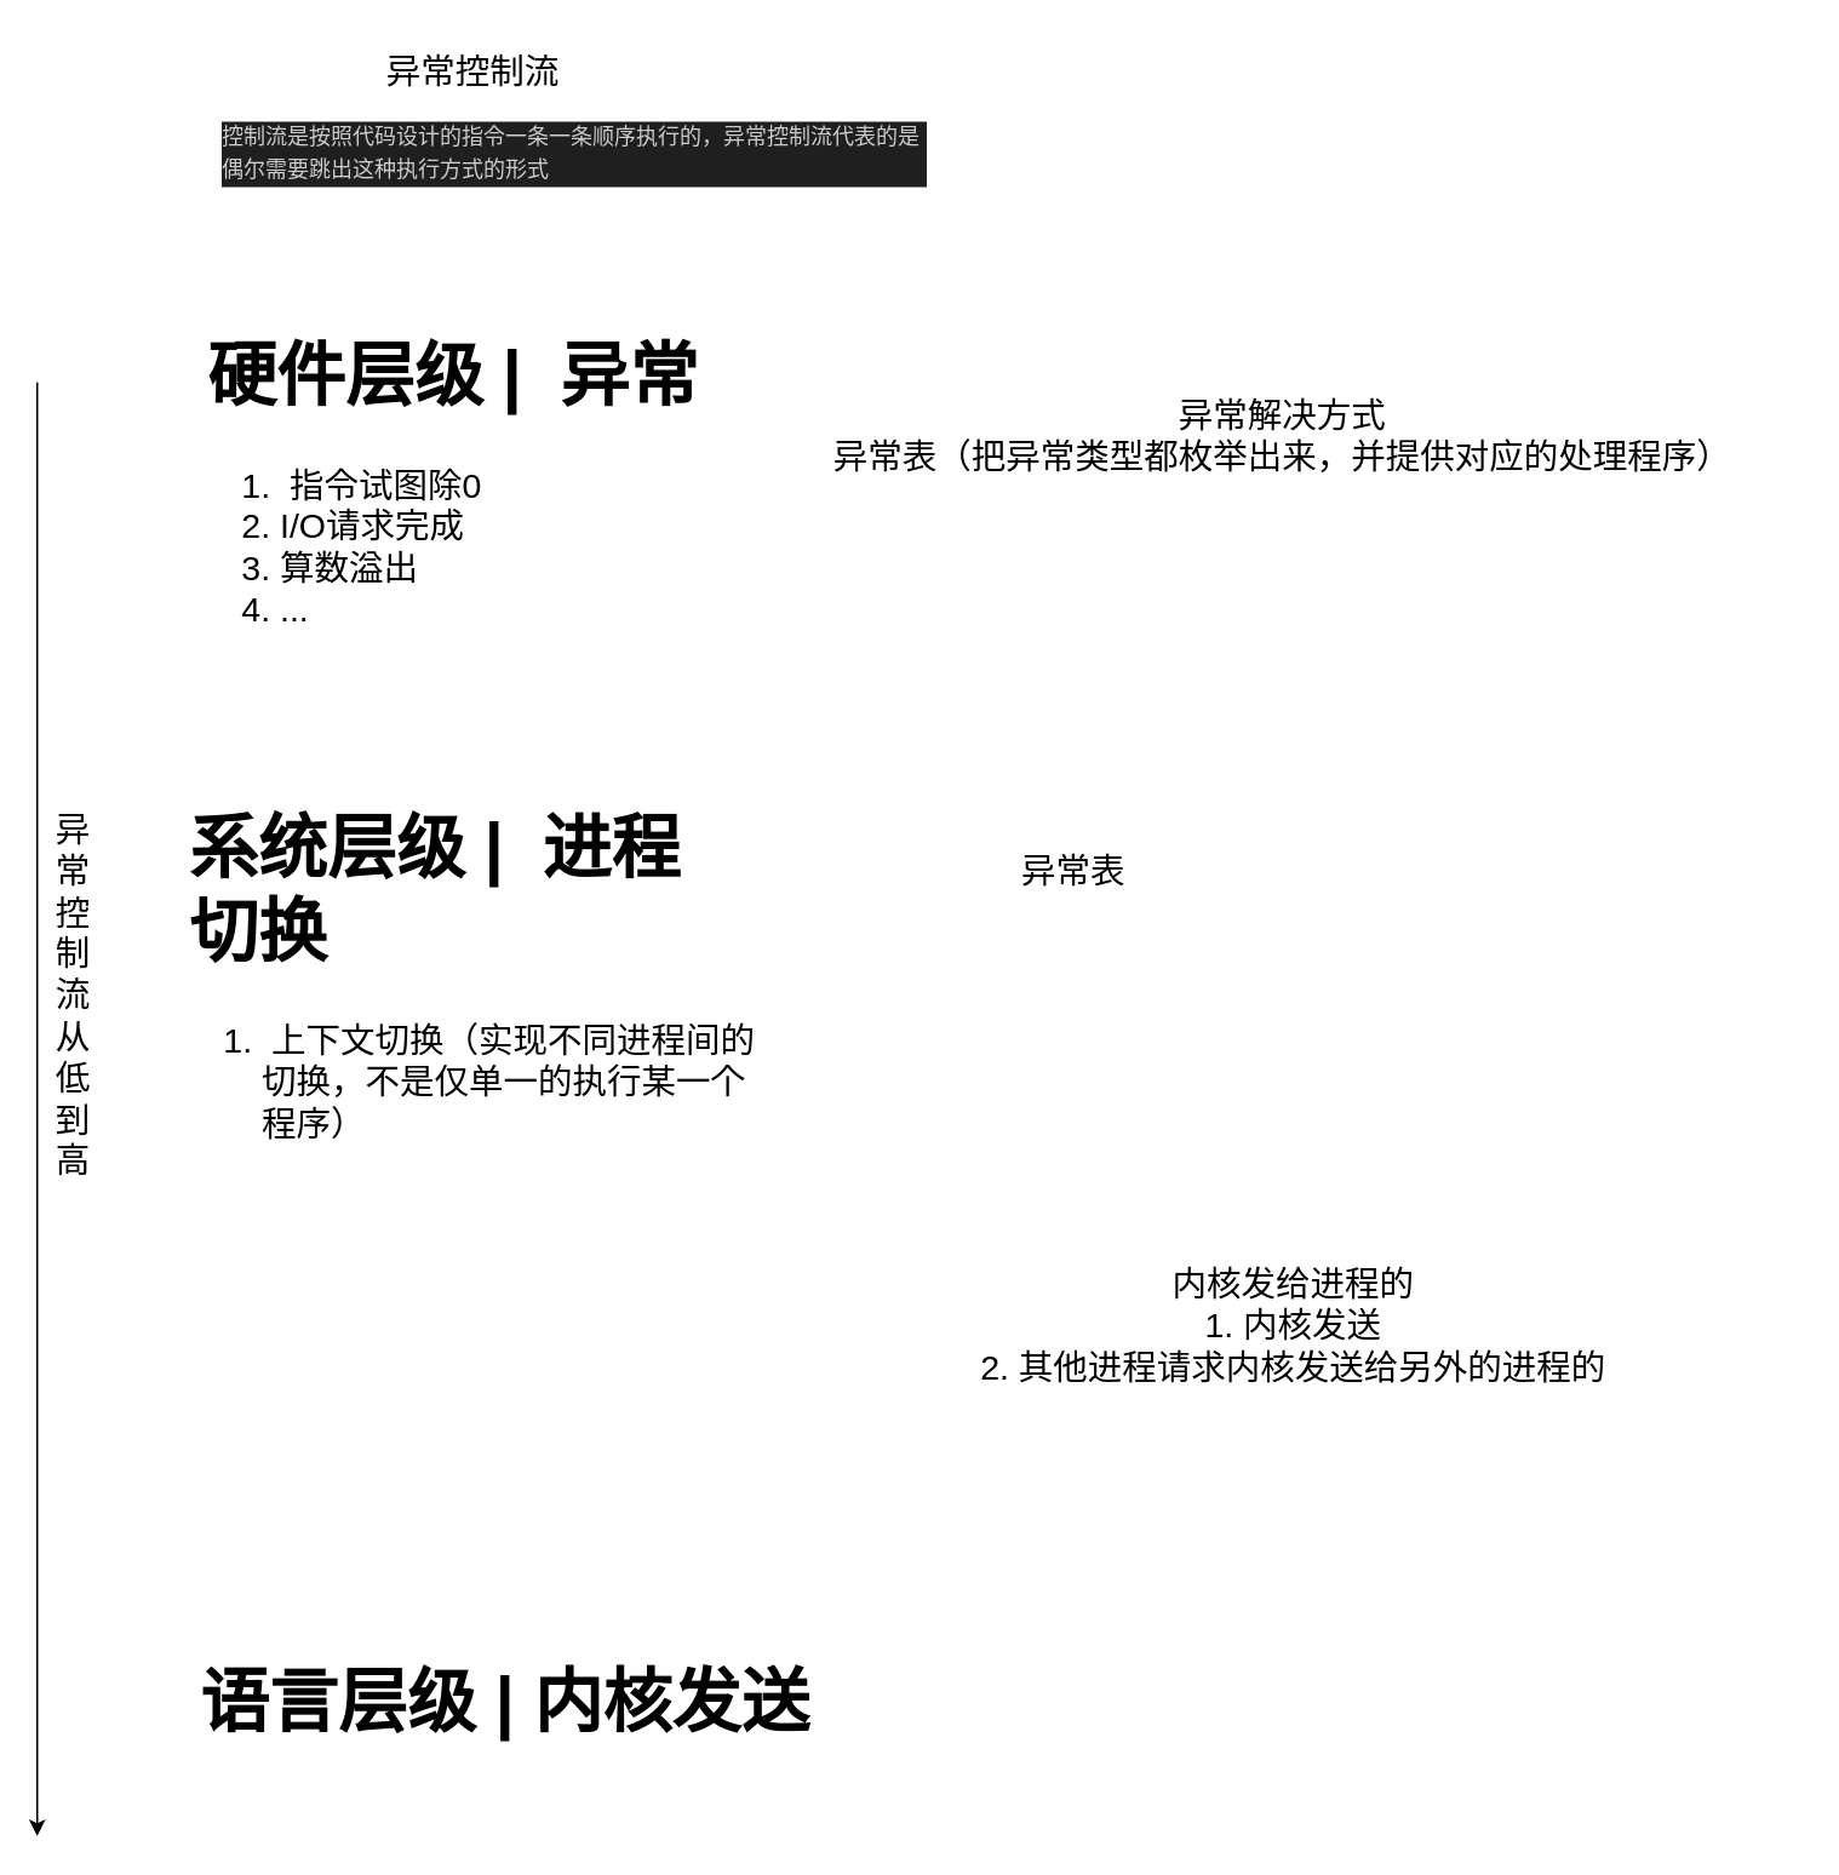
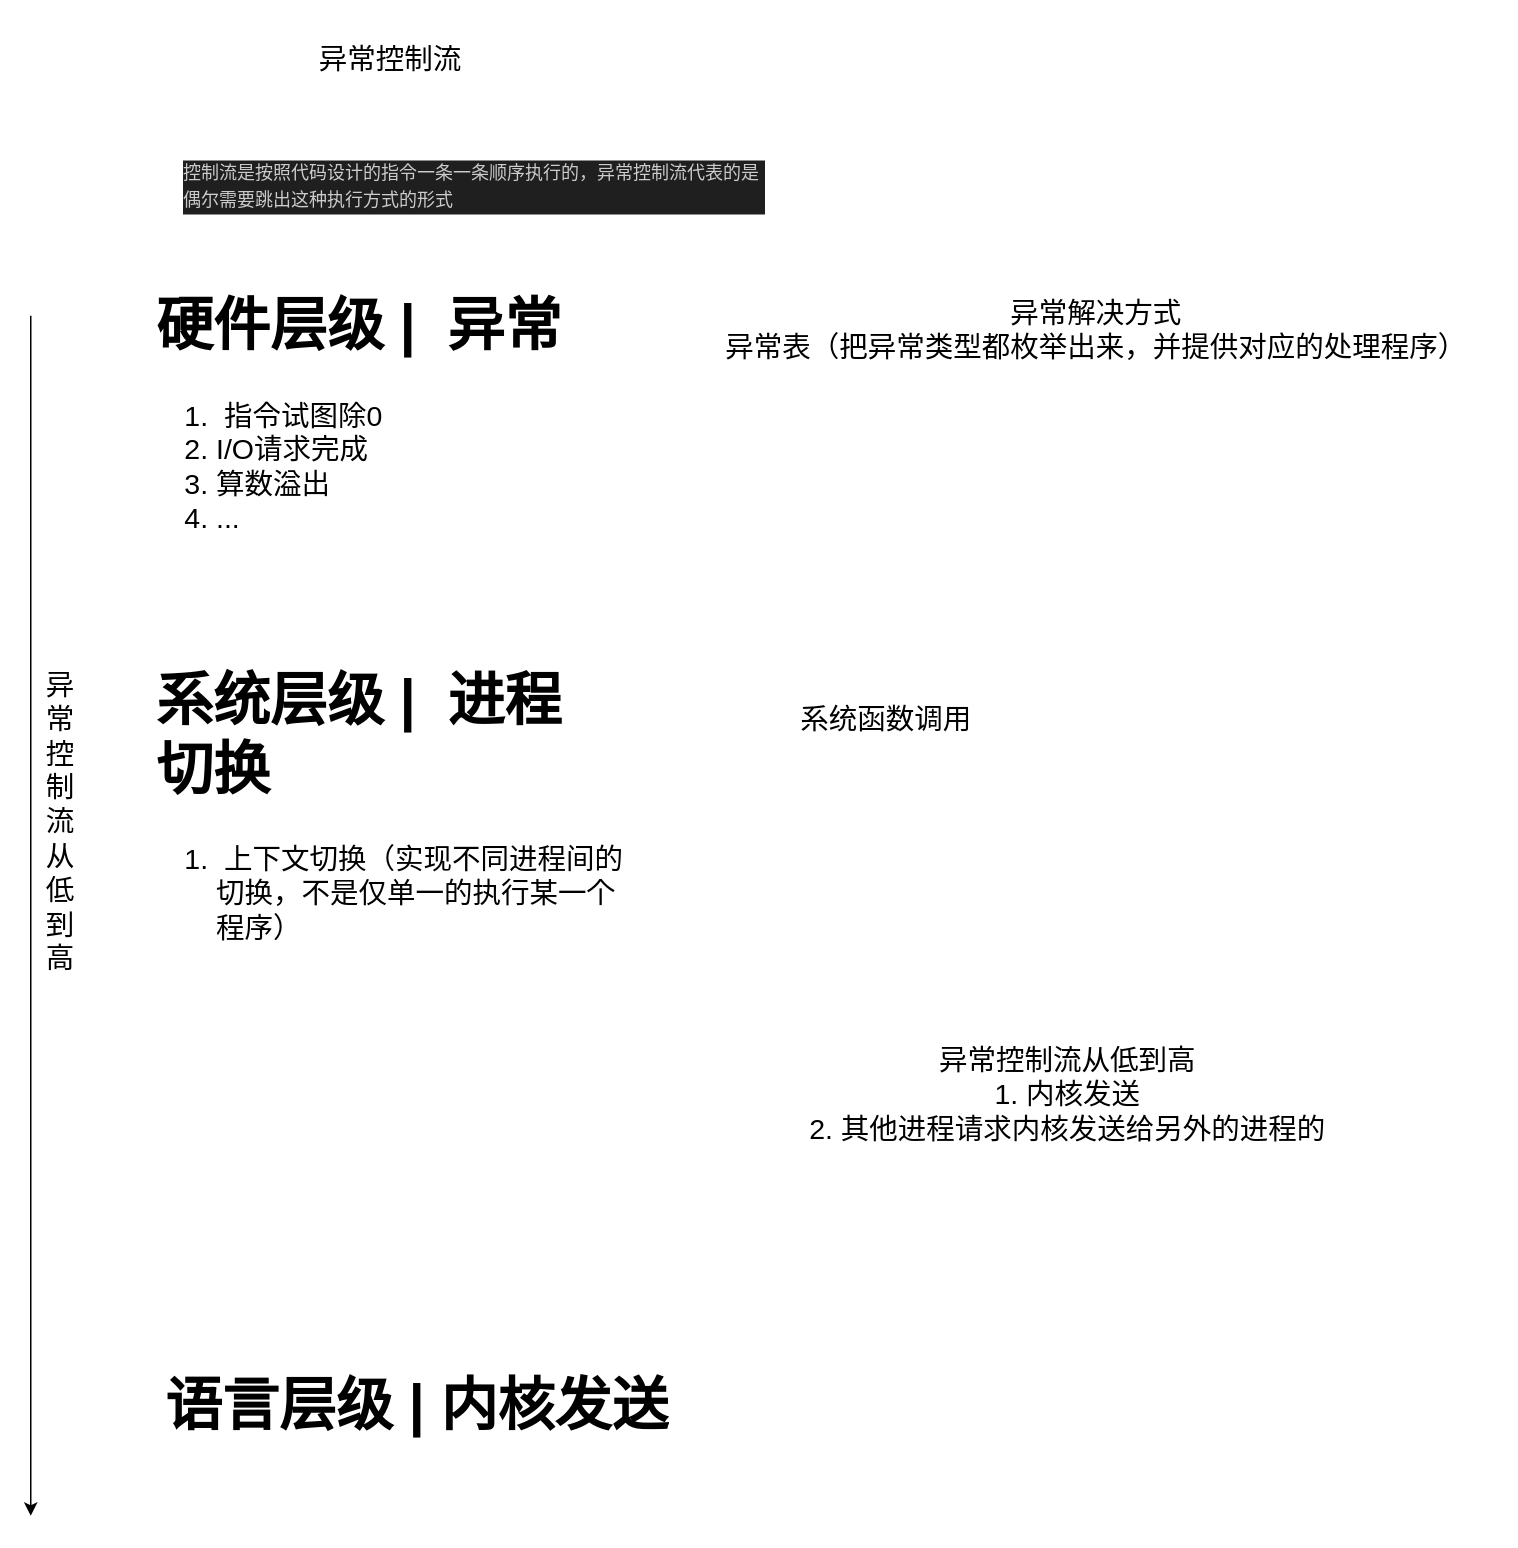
- <mxCell id="3" value="&lt;div style=&quot;color: rgb(204, 204, 204); background-color: rgb(31, 31, 31); font-family: Menlo, Monaco, &amp;quot;Courier New&amp;quot;, monospace; font-weight: normal; font-size: 12px; line-height: 18px;&quot;&gt;&lt;div&gt;&lt;span style=&quot;color: #cccccc;&quot;&gt;控制流是按照代码设计的指令一条一条顺序执行的，异常控制流代表的是偶尔需要跳出这种执行方式的形式&lt;/span&gt;&lt;/div&gt;&lt;/div&gt;" style="text;whiteSpace=wrap;html=1;fontSize=19;" vertex="1" parent="1"><mxGeometry x="120" y="60" width="390" height="50" as="geometry" /></mxCell>
+ <mxCell id="3" value="&lt;div style=&quot;color: rgb(204, 204, 204); background-color: rgb(31, 31, 31); font-family: Menlo, Monaco, &amp;quot;Courier New&amp;quot;, monospace; font-weight: normal; font-size: 12px; line-height: 18px;&quot;&gt;&lt;div&gt;&lt;span style=&quot;color: #cccccc;&quot;&gt;控制流是按照代码设计的指令一条一条顺序执行的，异常控制流代表的是偶尔需要跳出这种执行方式的形式&lt;/span&gt;&lt;/div&gt;&lt;/div&gt;" style="text;whiteSpace=wrap;html=1;fontSize=19;" vertex="1" parent="1"><mxGeometry x="120" y="100" width="390" height="50" as="geometry" /></mxCell>
- <mxCell id="9" value="异常解决方式&lt;br&gt;异常表（把异常类型都枚举出来，并提供对应的处理程序）" style="text;html=1;align=center;verticalAlign=middle;resizable=0;points=[];autosize=1;strokeColor=none;fillColor=none;fontSize=19;" vertex="1" parent="1"><mxGeometry x="445" y="210" width="520" height="60" as="geometry" /></mxCell>
+ <mxCell id="9" value="异常解决方式&lt;br&gt;异常表（把异常类型都枚举出来，并提供对应的处理程序）" style="text;html=1;align=center;verticalAlign=middle;resizable=0;points=[];autosize=1;strokeColor=none;fillColor=none;fontSize=19;" vertex="1" parent="1"><mxGeometry x="470" y="190" width="520" height="60" as="geometry" /></mxCell>
- <mxCell id="4" value="&lt;h1&gt;硬件层级 |&amp;nbsp; 异常&lt;/h1&gt;&lt;p&gt;&lt;/p&gt;&lt;ol&gt;&lt;li&gt;&amp;nbsp;指令试图除0&lt;/li&gt;&lt;li&gt;I/O请求完成&lt;/li&gt;&lt;li&gt;算数溢出&lt;/li&gt;&lt;li&gt;...&lt;/li&gt;&lt;/ol&gt;&lt;p&gt;&lt;/p&gt;" style="text;html=1;strokeColor=none;fillColor=none;spacing=5;spacingTop=-20;whiteSpace=wrap;overflow=hidden;rounded=0;fontSize=19;" vertex="1" parent="1"><mxGeometry x="109" y="170" width="321" height="200" as="geometry" /></mxCell>
+ <mxCell id="4" value="&lt;h1&gt;硬件层级 |&amp;nbsp; 异常&lt;/h1&gt;&lt;p&gt;&lt;/p&gt;&lt;ol&gt;&lt;li&gt;&amp;nbsp;指令试图除0&lt;/li&gt;&lt;li&gt;I/O请求完成&lt;/li&gt;&lt;li&gt;算数溢出&lt;/li&gt;&lt;li&gt;...&lt;/li&gt;&lt;/ol&gt;&lt;p&gt;&lt;/p&gt;" style="text;html=1;strokeColor=none;fillColor=none;spacing=5;spacingTop=-20;whiteSpace=wrap;overflow=hidden;rounded=0;fontSize=19;" vertex="1" parent="1"><mxGeometry x="99" y="180" width="321" height="200" as="geometry" /></mxCell>
- <mxCell id="10" value="异常表" style="text;html=1;align=center;verticalAlign=middle;resizable=0;points=[];autosize=1;strokeColor=none;fillColor=none;fontSize=19;" vertex="1" parent="1"><mxGeometry x="520" y="460" width="140" height="40" as="geometry" /></mxCell>
+ <mxCell id="10" value="系统函数调用" style="text;html=1;align=center;verticalAlign=middle;resizable=0;points=[];autosize=1;strokeColor=none;fillColor=none;fontSize=19;" vertex="1" parent="1"><mxGeometry x="520" y="460" width="140" height="40" as="geometry" /></mxCell>
- <mxCell id="11" value="内核发给进程的&lt;br&gt;1. 内核发送&lt;br&gt;2. 其他进程请求内核发送给另外的进程的" style="text;html=1;align=center;verticalAlign=middle;resizable=0;points=[];autosize=1;strokeColor=none;fillColor=none;fontSize=19;" vertex="1" parent="1"><mxGeometry x="525.5" y="690" width="370" height="80" as="geometry" /></mxCell>
+ <mxCell id="11" value="异常控制流从低到高&lt;br&gt;1. 内核发送&lt;br&gt;2. 其他进程请求内核发送给另外的进程的" style="text;html=1;align=center;verticalAlign=middle;resizable=0;points=[];autosize=1;strokeColor=none;fillColor=none;fontSize=19;" vertex="1" parent="1"><mxGeometry x="525.5" y="690" width="370" height="80" as="geometry" /></mxCell>
